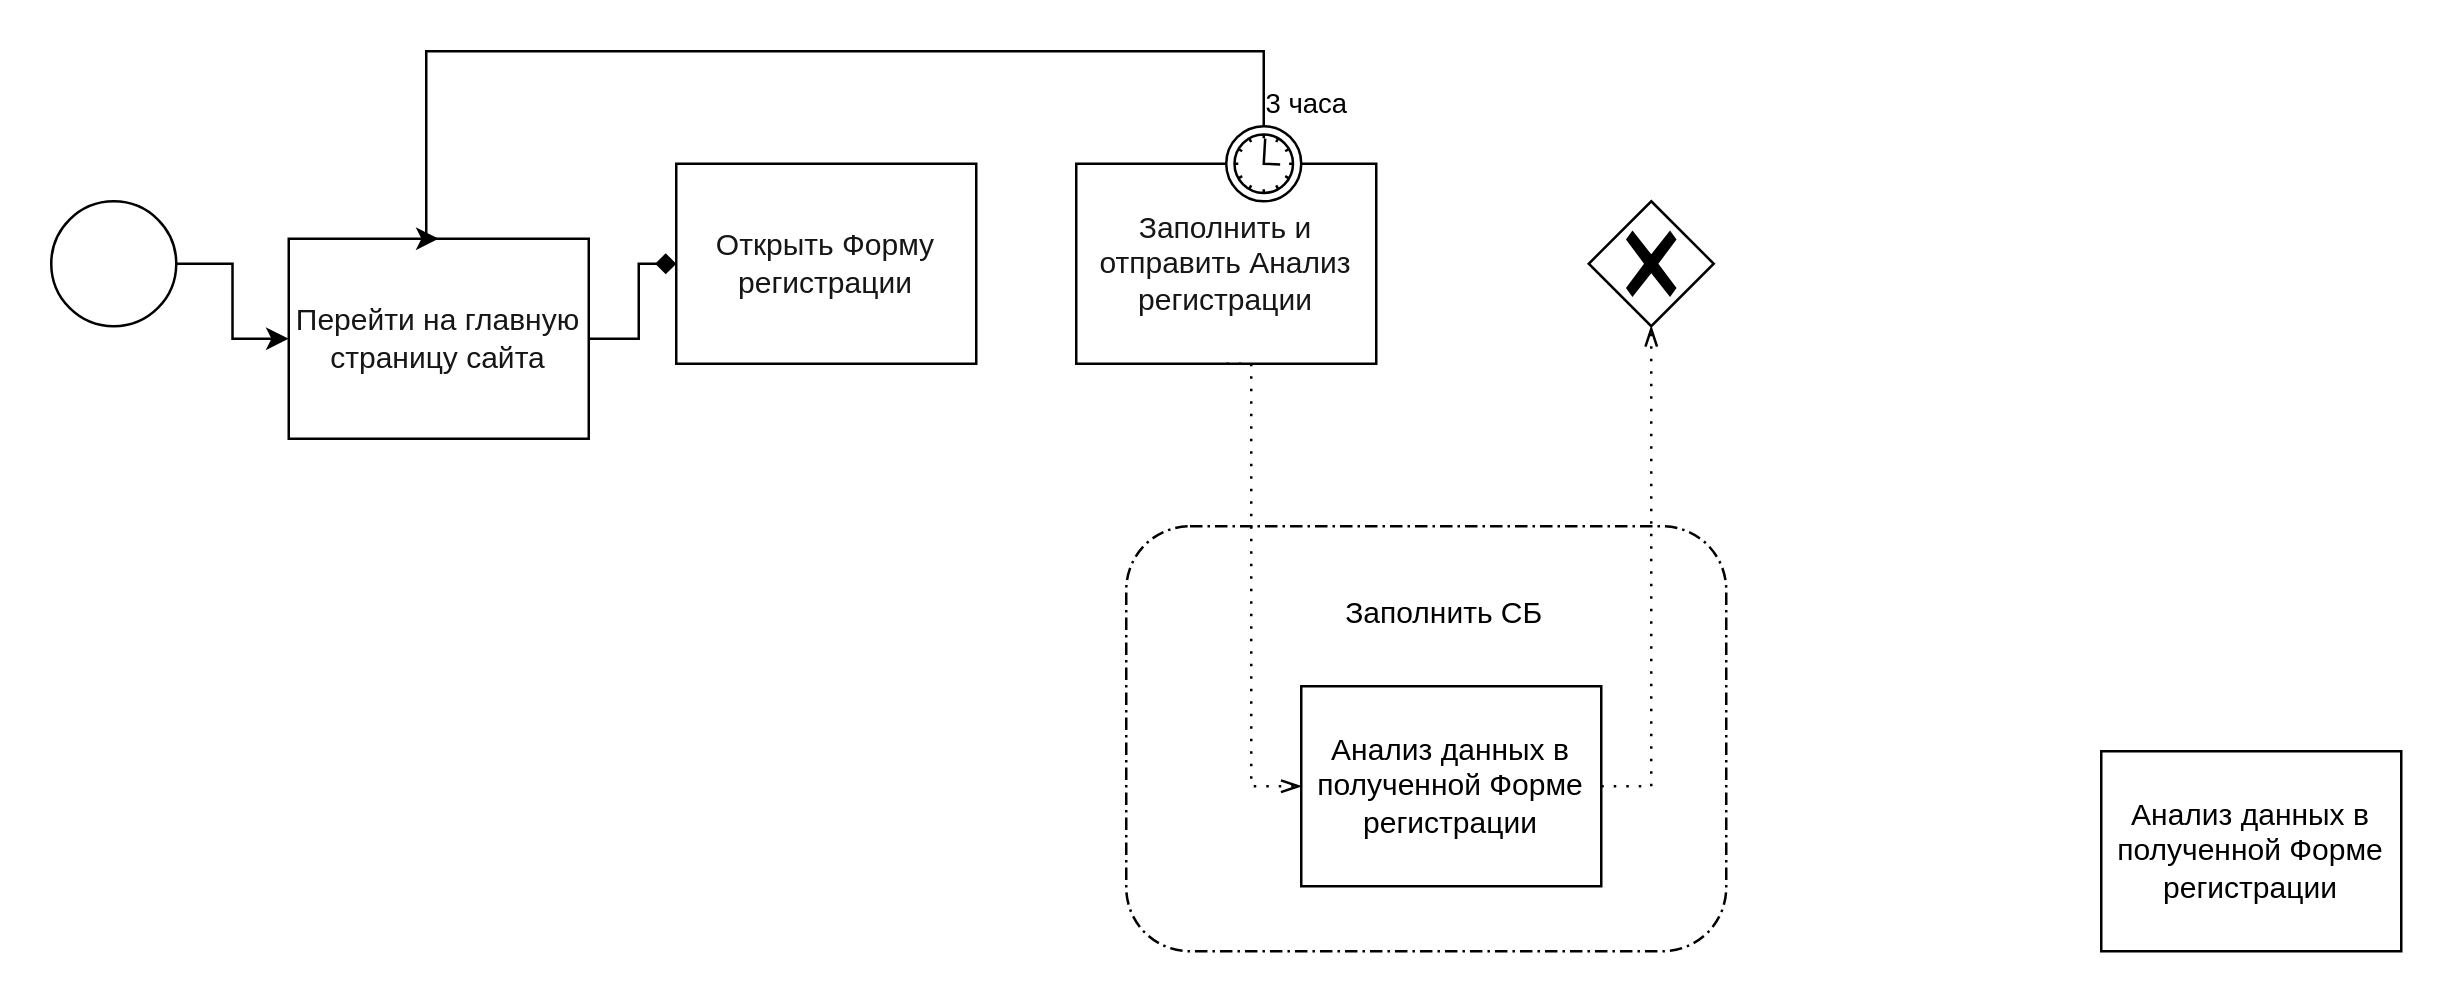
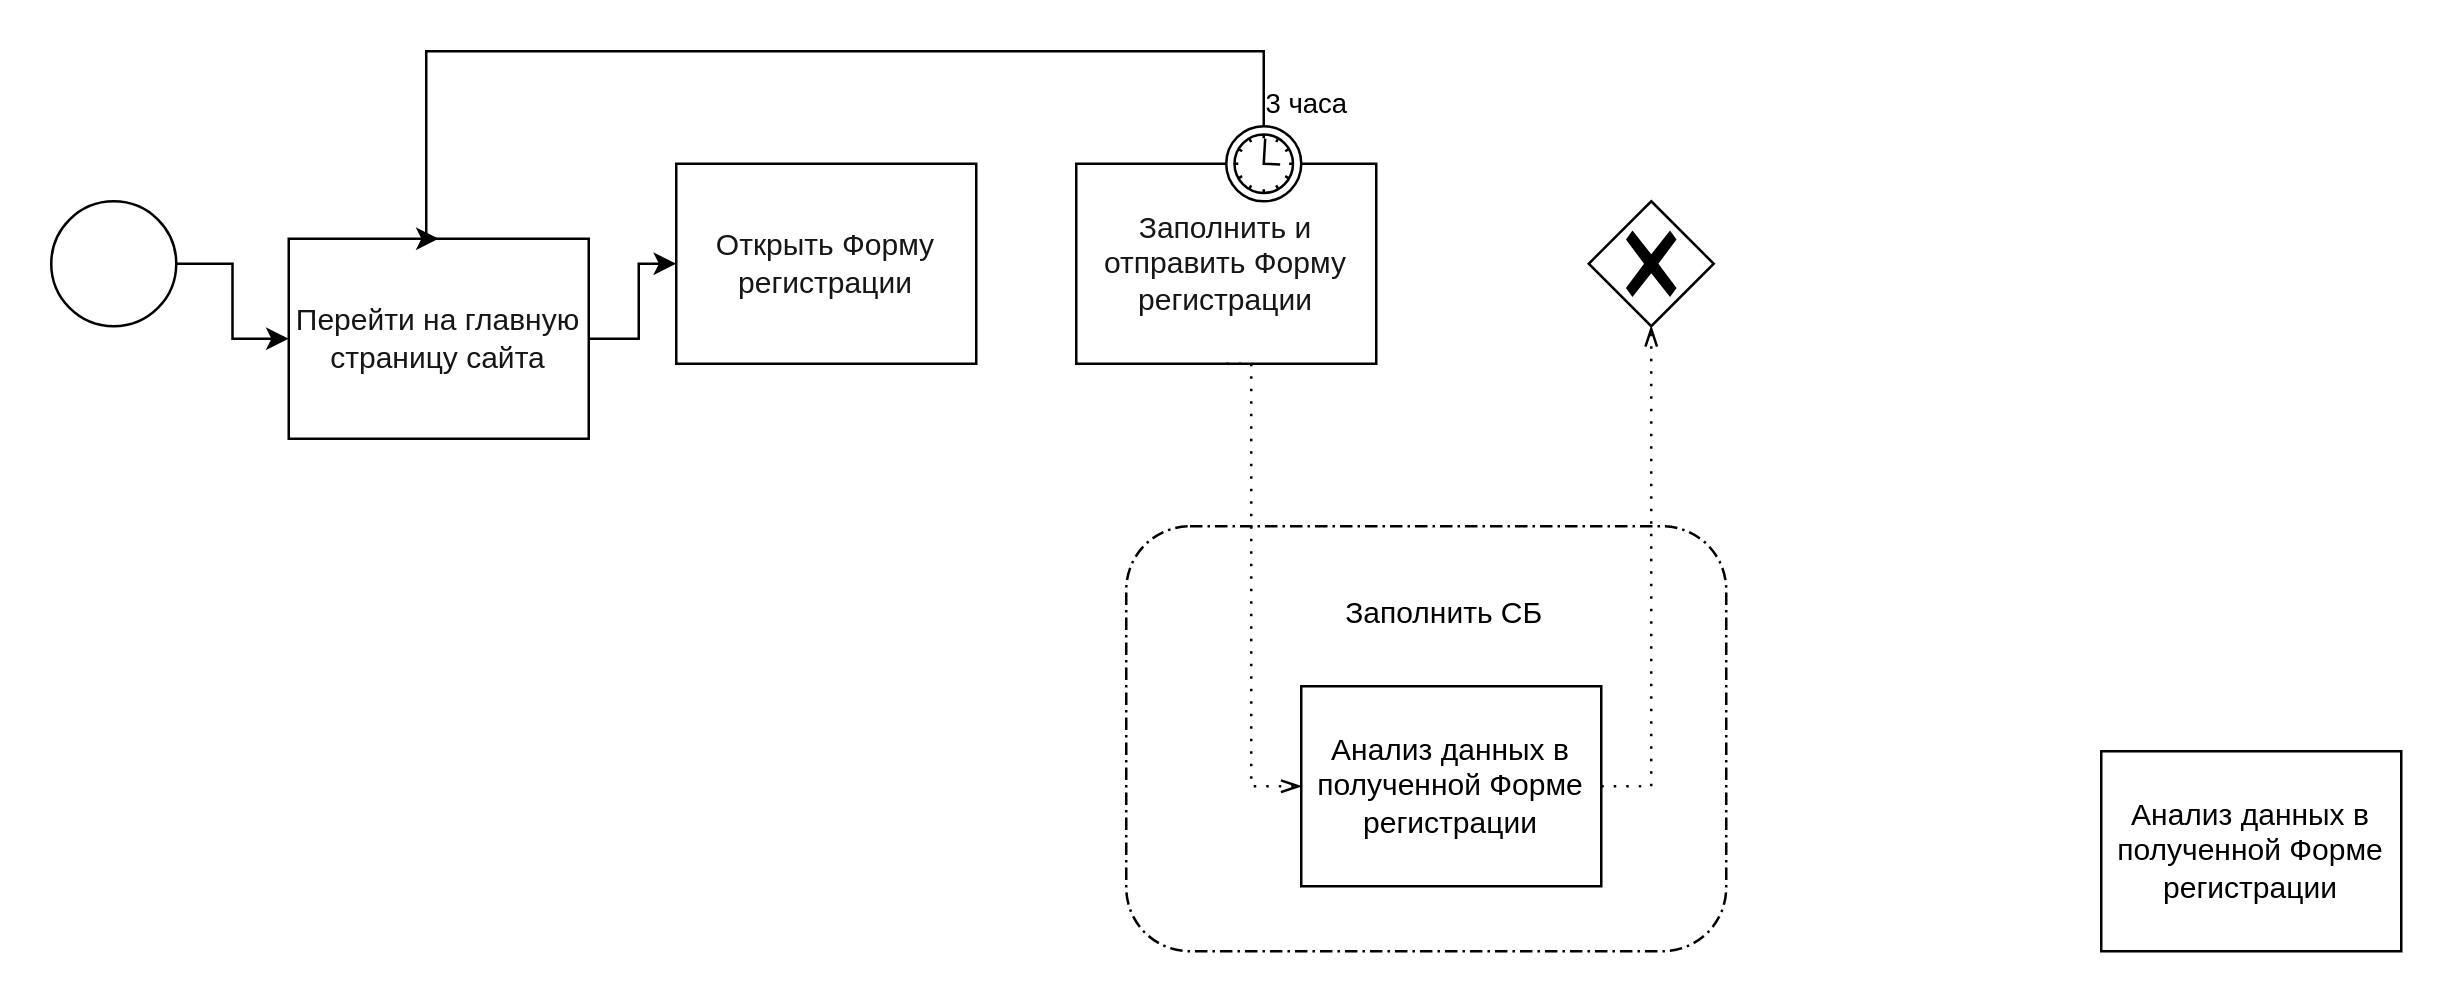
- <mxCell id="6" style="edgeStyle=orthogonalEdgeStyle;rounded=0;orthogonalLoop=1;jettySize=auto;html=1;entryX=0;entryY=0.5;entryDx=0;entryDy=0;entryPerimeter=0;endArrow=diamond;" edge="1" parent="1" source="4" target="5"><mxGeometry relative="1" as="geometry" /></mxCell>
+ <mxCell id="6" style="edgeStyle=orthogonalEdgeStyle;rounded=0;orthogonalLoop=1;jettySize=auto;html=1;entryX=0;entryY=0.5;entryDx=0;entryDy=0;entryPerimeter=0;" edge="1" parent="1" source="4" target="5"><mxGeometry relative="1" as="geometry" /></mxCell>
- <mxCell id="7" value="&lt;span style=&quot;color: rgb(22, 22, 22); font-family: Arial, sans-serif; background-color: rgb(255, 255, 255);&quot;&gt;Заполнить и отправить Анализ регистрации&lt;/span&gt;" style="points=[[0.25,0,0],[0.5,0,0],[0.75,0,0],[1,0.25,0],[1,0.5,0],[1,0.75,0],[0.75,1,0],[0.5,1,0],[0.25,1,0],[0,0.75,0],[0,0.5,0],[0,0.25,0]];shape=mxgraph.bpmn.task2;whiteSpace=wrap;rectStyle=rounded;size=10;html=1;container=1;expand=0;collapsible=0;taskMarker=user;" vertex="1" parent="1"><mxGeometry x="430" y="65" width="120" height="80" as="geometry" /></mxCell>
+ <mxCell id="7" value="&lt;span style=&quot;color: rgb(22, 22, 22); font-family: Arial, sans-serif; background-color: rgb(255, 255, 255);&quot;&gt;Заполнить и отправить Форму регистрации&lt;/span&gt;" style="points=[[0.25,0,0],[0.5,0,0],[0.75,0,0],[1,0.25,0],[1,0.5,0],[1,0.75,0],[0.75,1,0],[0.5,1,0],[0.25,1,0],[0,0.75,0],[0,0.5,0],[0,0.25,0]];shape=mxgraph.bpmn.task2;whiteSpace=wrap;rectStyle=rounded;size=10;html=1;container=1;expand=0;collapsible=0;taskMarker=user;" vertex="1" parent="1"><mxGeometry x="430" y="65" width="120" height="80" as="geometry" /></mxCell>
